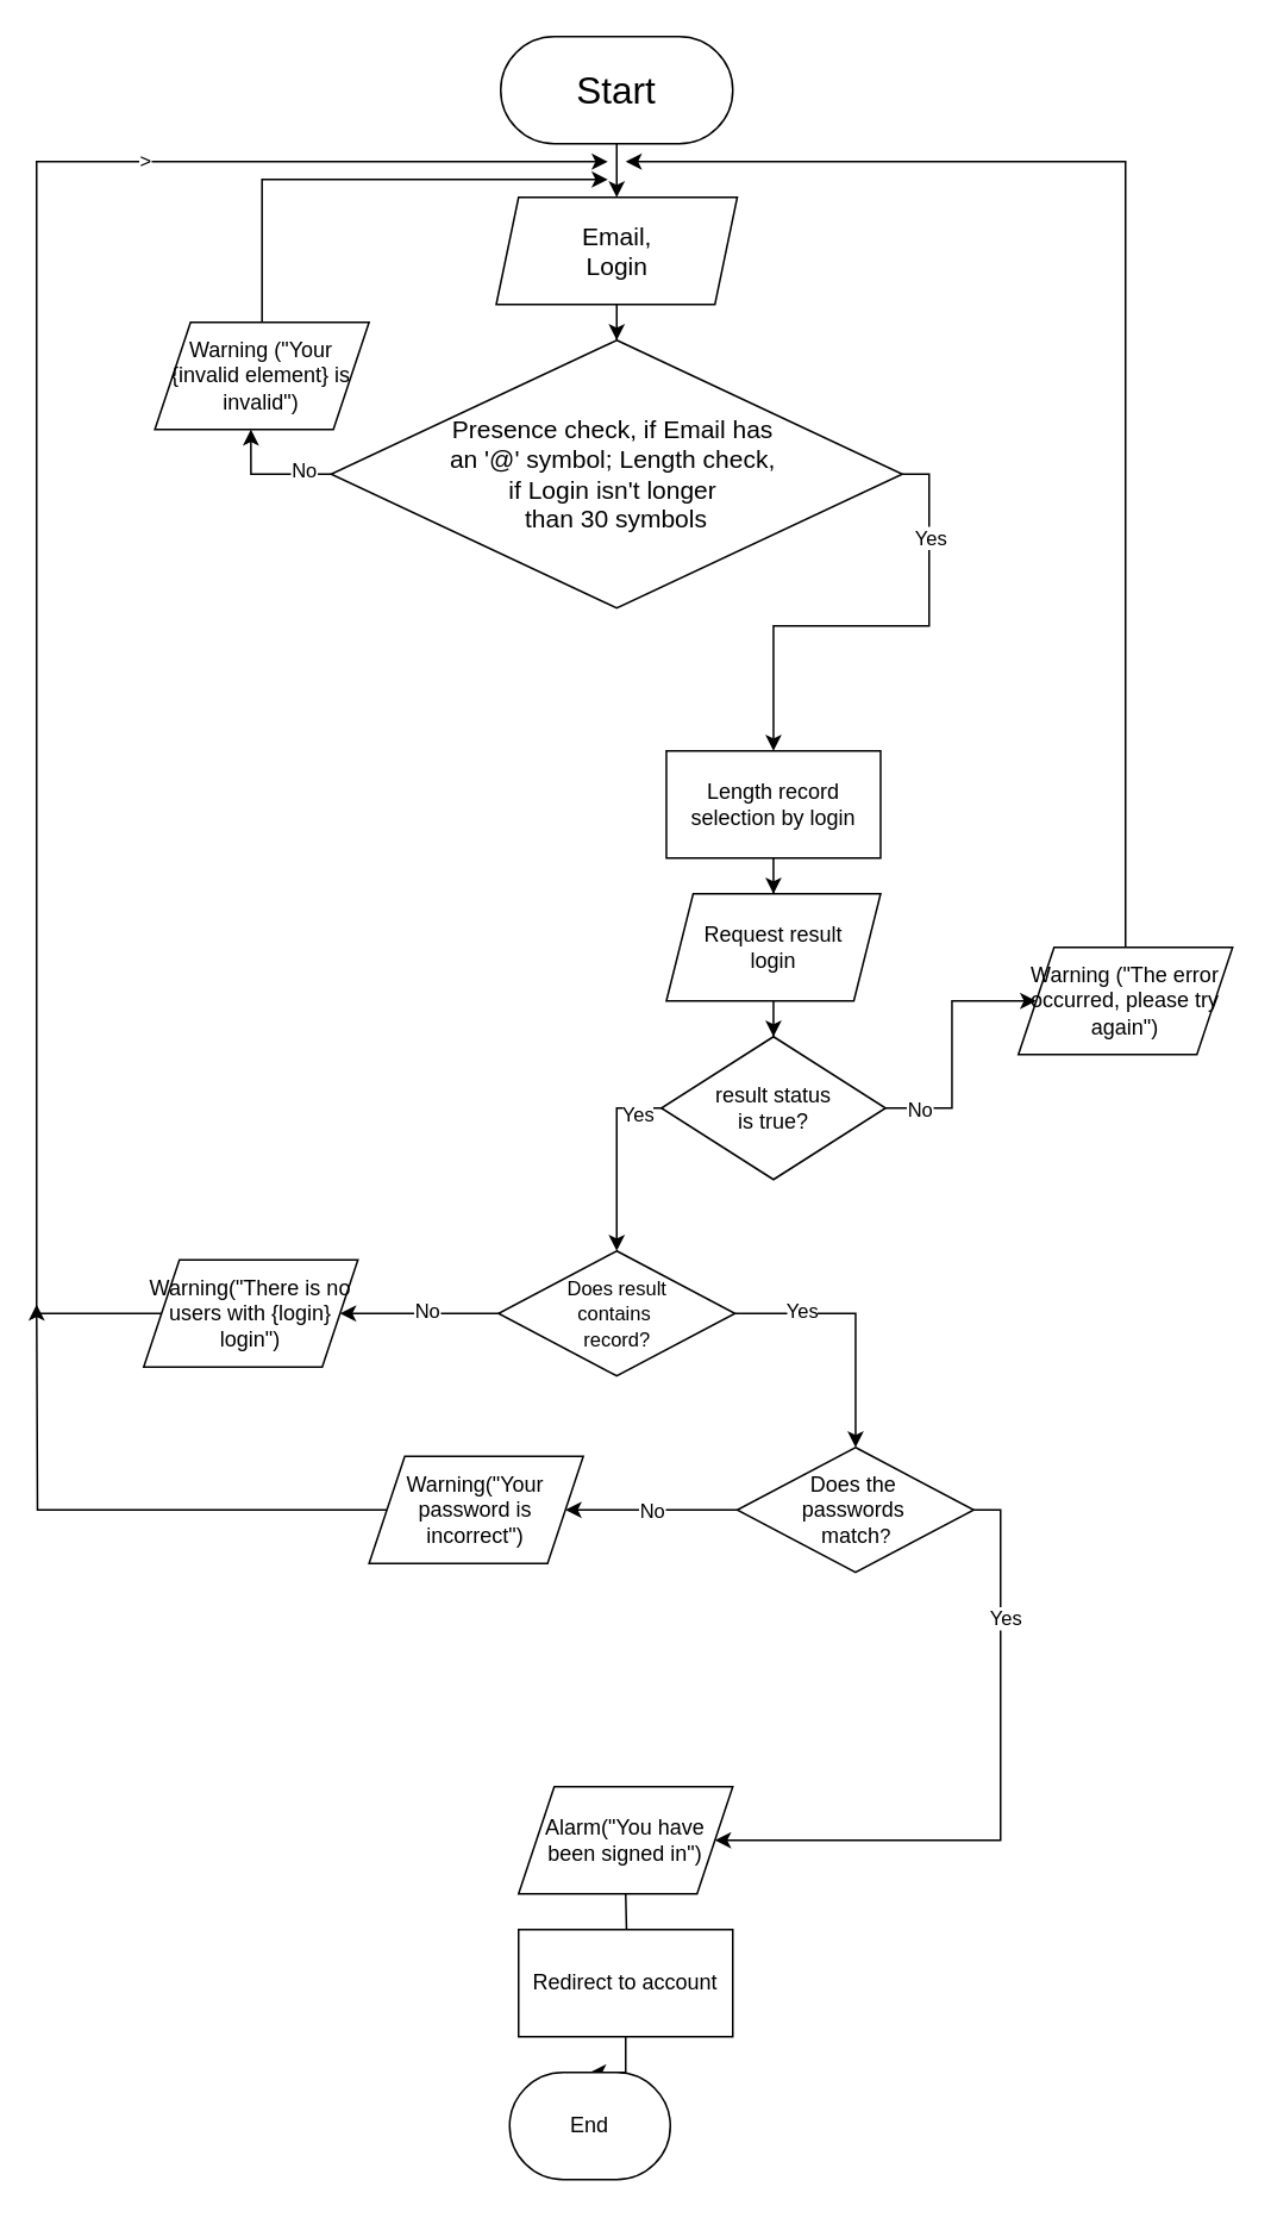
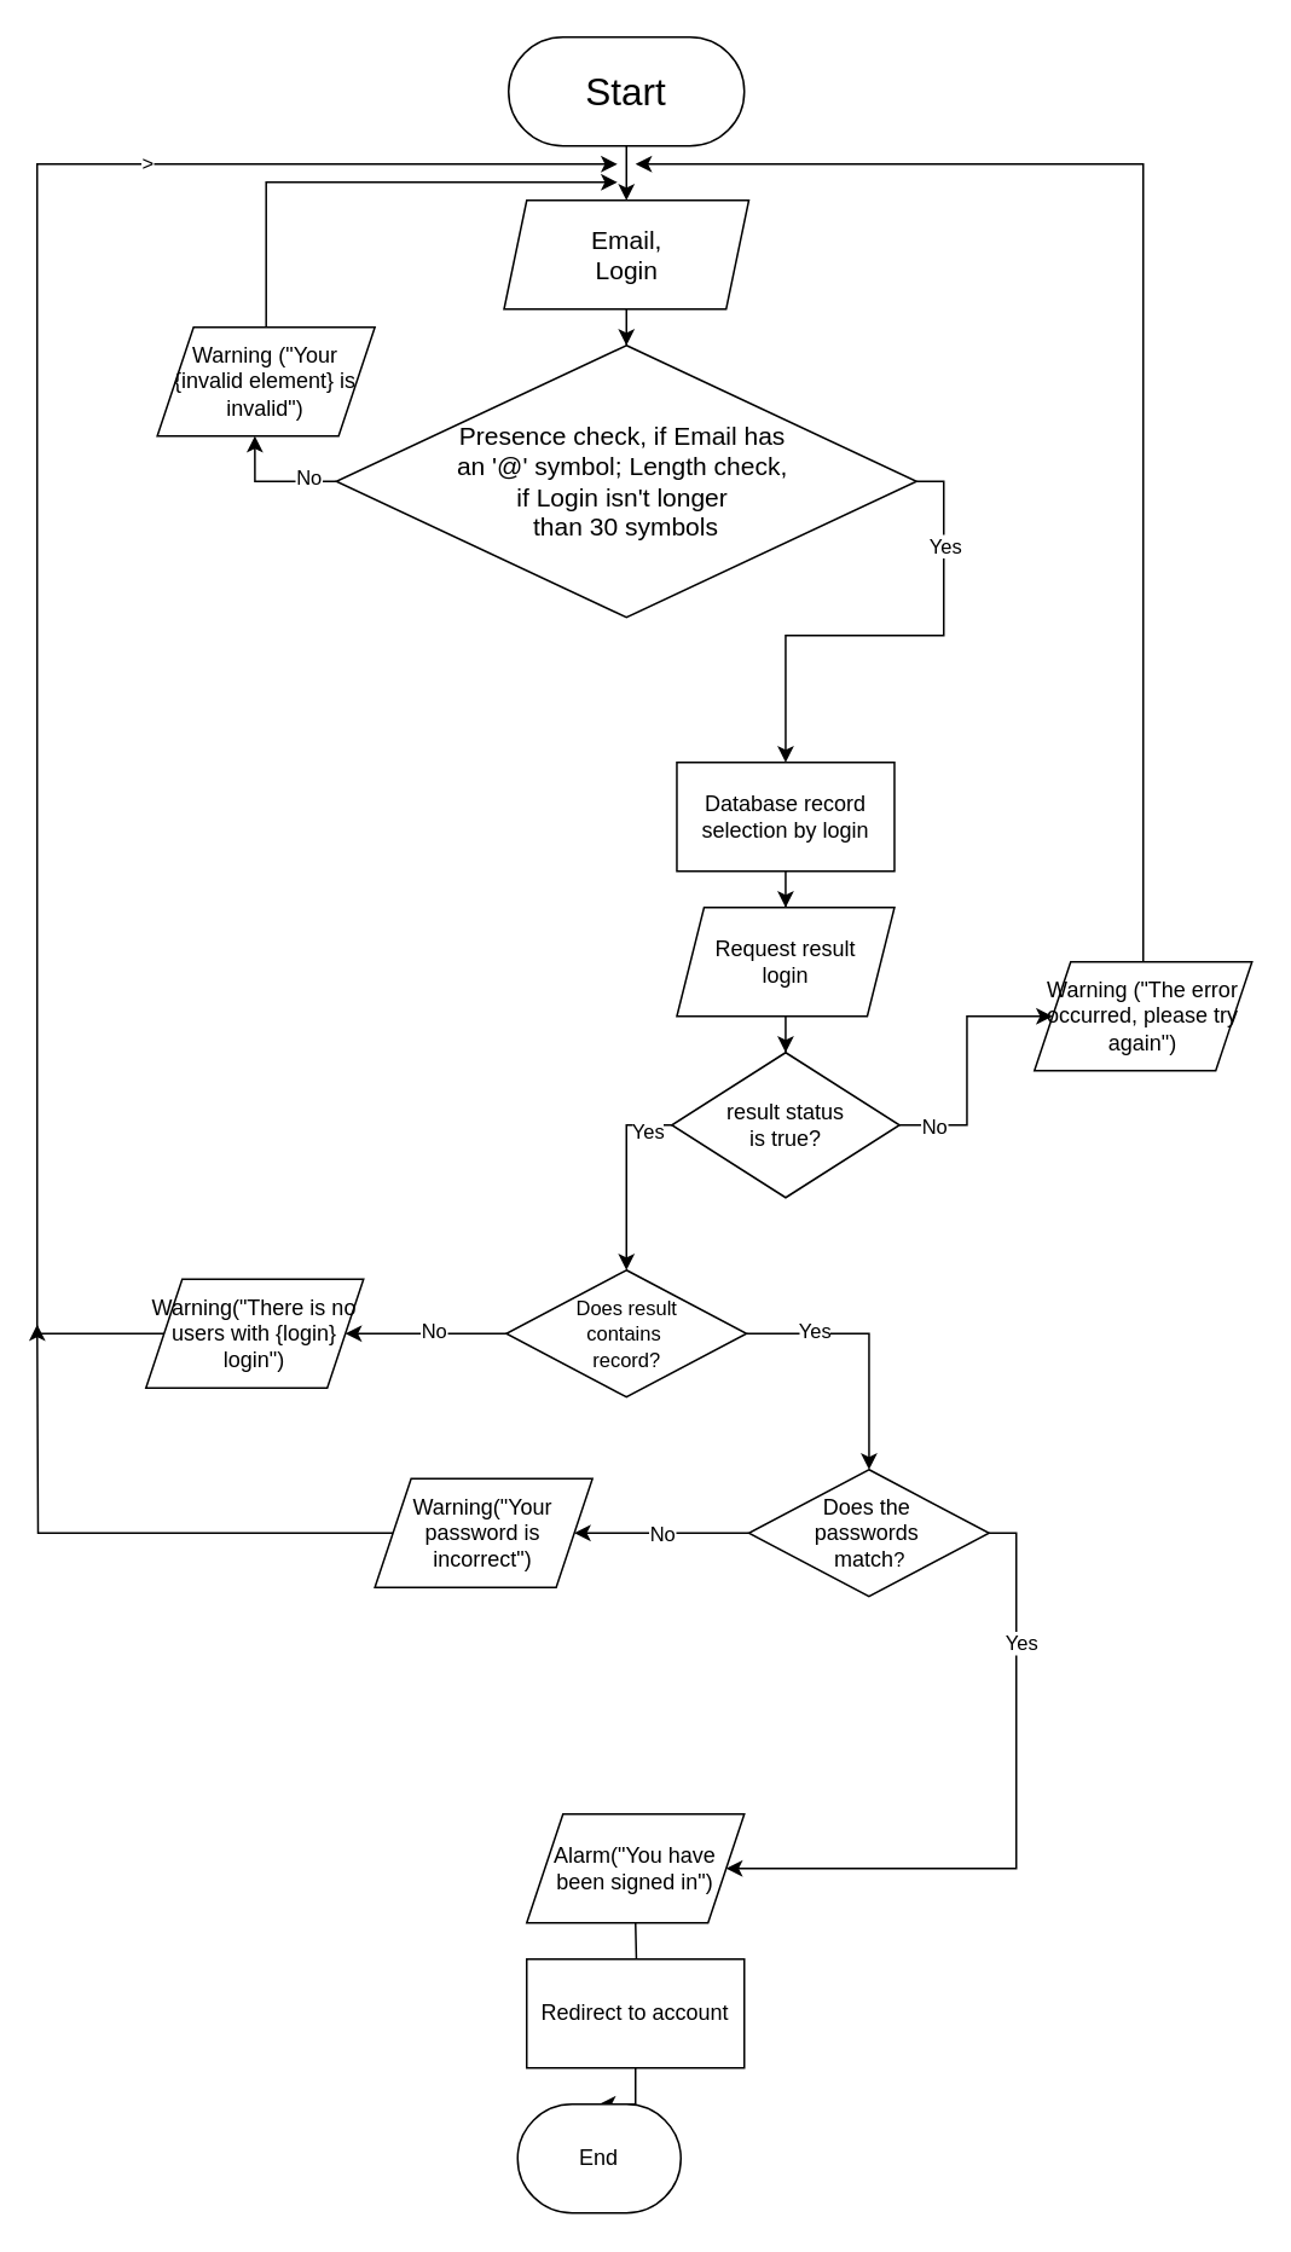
- <mxCell id="7" value="Length record selection by login" style="whiteSpace=wrap;html=1;" parent="1" vertex="1"><mxGeometry x="372.81" y="420" width="120" height="60" as="geometry" /></mxCell>
+ <mxCell id="7" value="Database record selection by login" style="whiteSpace=wrap;html=1;" parent="1" vertex="1"><mxGeometry x="372.81" y="420" width="120" height="60" as="geometry" /></mxCell>
